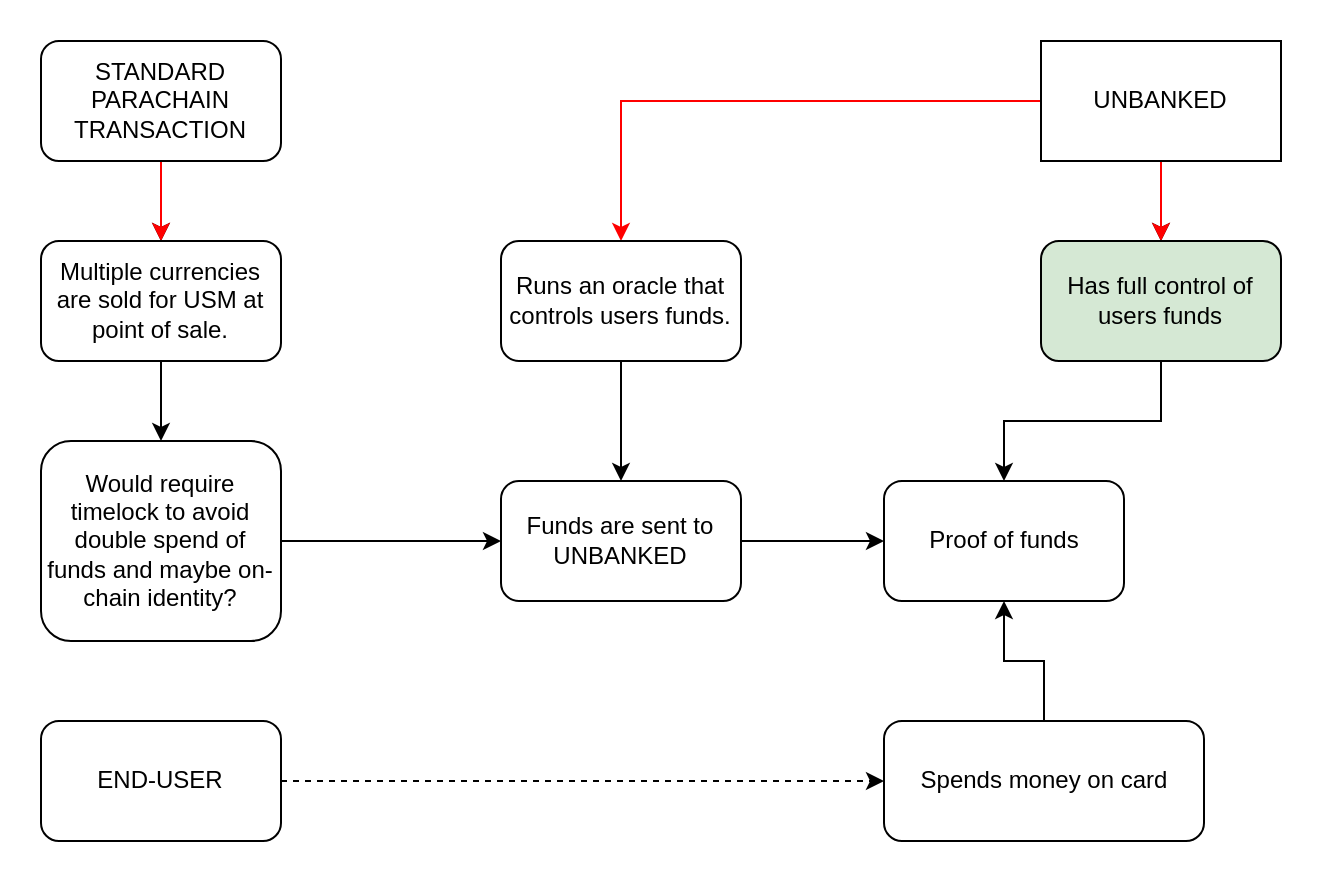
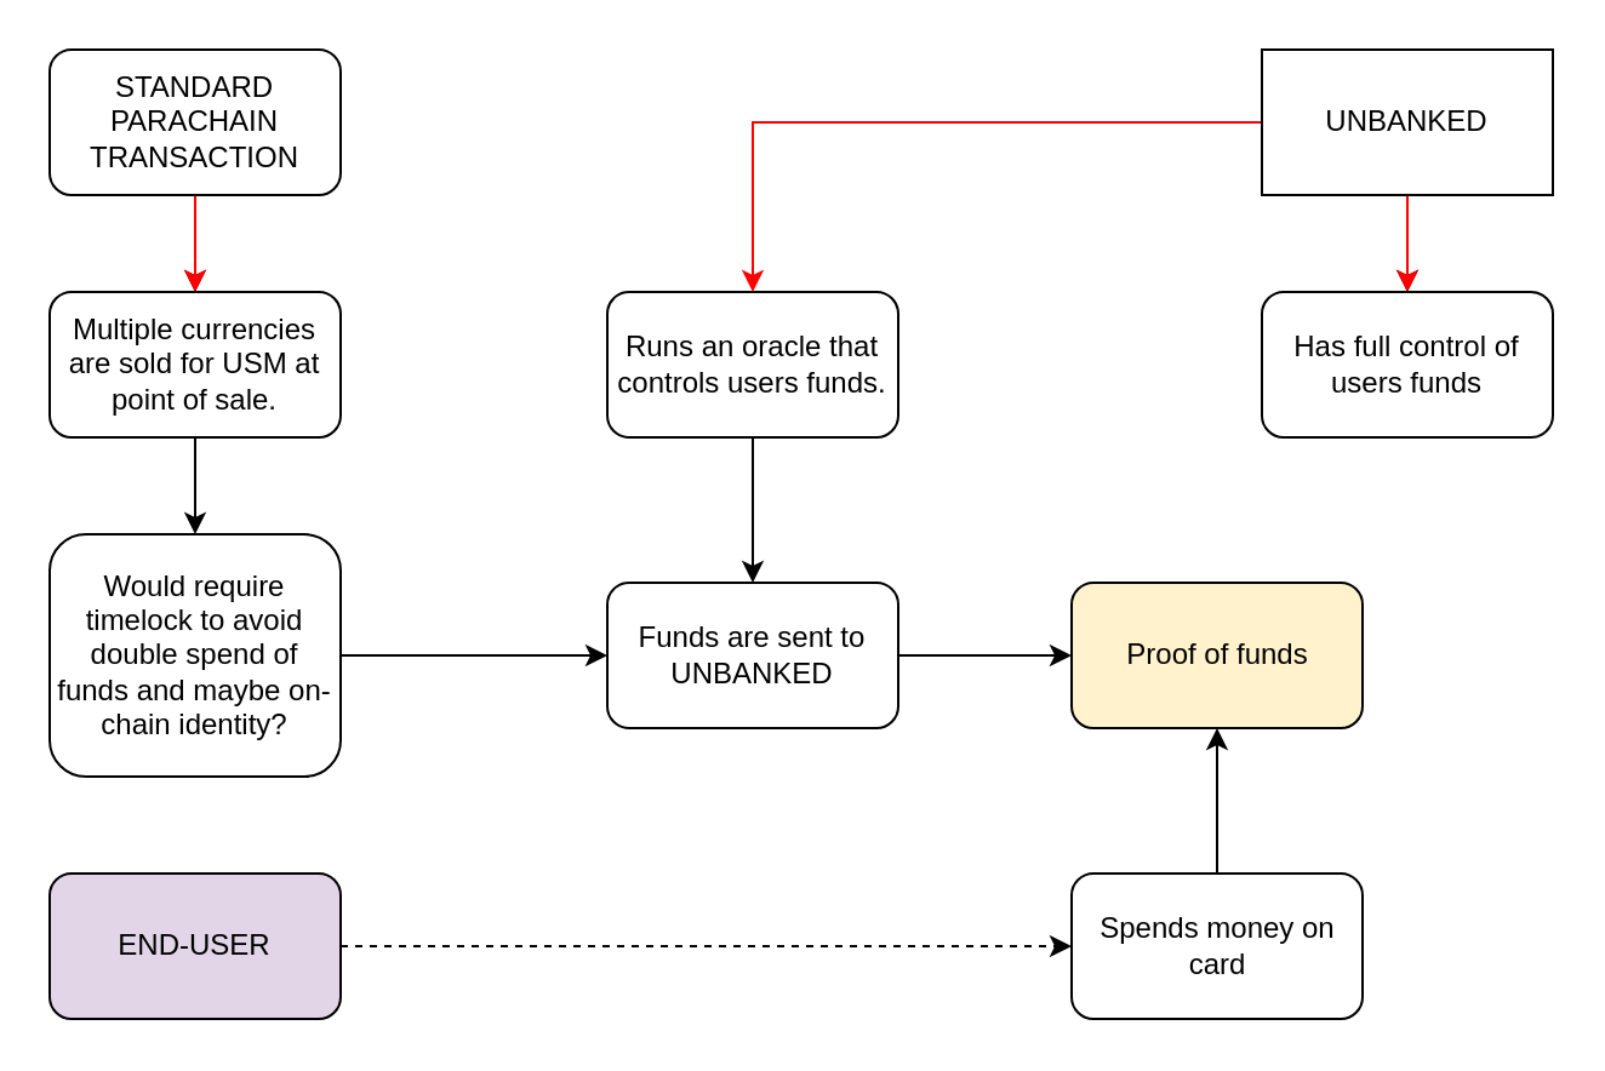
- <mxCell id="23" value="Has full control of users funds" style="whiteSpace=wrap;html=1;rounded=1;fillColor=#d5e8d4;" vertex="1" parent="1"><mxGeometry x="520" y="120" width="120" height="60" as="geometry" /></mxCell>
+ <mxCell id="23" value="Has full control of users funds" style="whiteSpace=wrap;html=1;rounded=1;" vertex="1" parent="1"><mxGeometry x="520" y="120" width="120" height="60" as="geometry" /></mxCell>
- <mxCell id="22" value="" style="edgeStyle=orthogonalEdgeStyle;rounded=0;orthogonalLoop=1;jettySize=auto;html=1;entryX=0.5;entryY=0;entryDx=0;entryDy=0;" edge="1" parent="1" source="23" target="13"><mxGeometry relative="1" as="geometry" /></mxCell>
- <mxCell id="13" value="Proof of funds" style="rounded=1;whiteSpace=wrap;html=1;" parent="1" vertex="1"><mxGeometry x="441.5" y="240" width="120" height="60" as="geometry" /></mxCell>
+ <mxCell id="13" value="Proof of funds" style="rounded=1;whiteSpace=wrap;html=1;fillColor=#fff2cc;" parent="1" vertex="1"><mxGeometry x="441.5" y="240" width="120" height="60" as="geometry" /></mxCell>
- <mxCell id="19" value="END-USER" style="rounded=1;whiteSpace=wrap;html=1;" vertex="1" parent="1"><mxGeometry x="20" y="360" width="120" height="60" as="geometry" /></mxCell>
+ <mxCell id="19" value="END-USER" style="rounded=1;whiteSpace=wrap;html=1;fillColor=#e1d5e7;" vertex="1" parent="1"><mxGeometry x="20" y="360" width="120" height="60" as="geometry" /></mxCell>
- <mxCell id="21" value="Spends money on card" style="whiteSpace=wrap;html=1;rounded=1;" vertex="1" parent="1"><mxGeometry x="441.5" y="360" width="160" height="60" as="geometry" /></mxCell>
+ <mxCell id="21" value="Spends money on card" style="whiteSpace=wrap;html=1;rounded=1;" vertex="1" parent="1"><mxGeometry x="441.5" y="360" width="120" height="60" as="geometry" /></mxCell>
